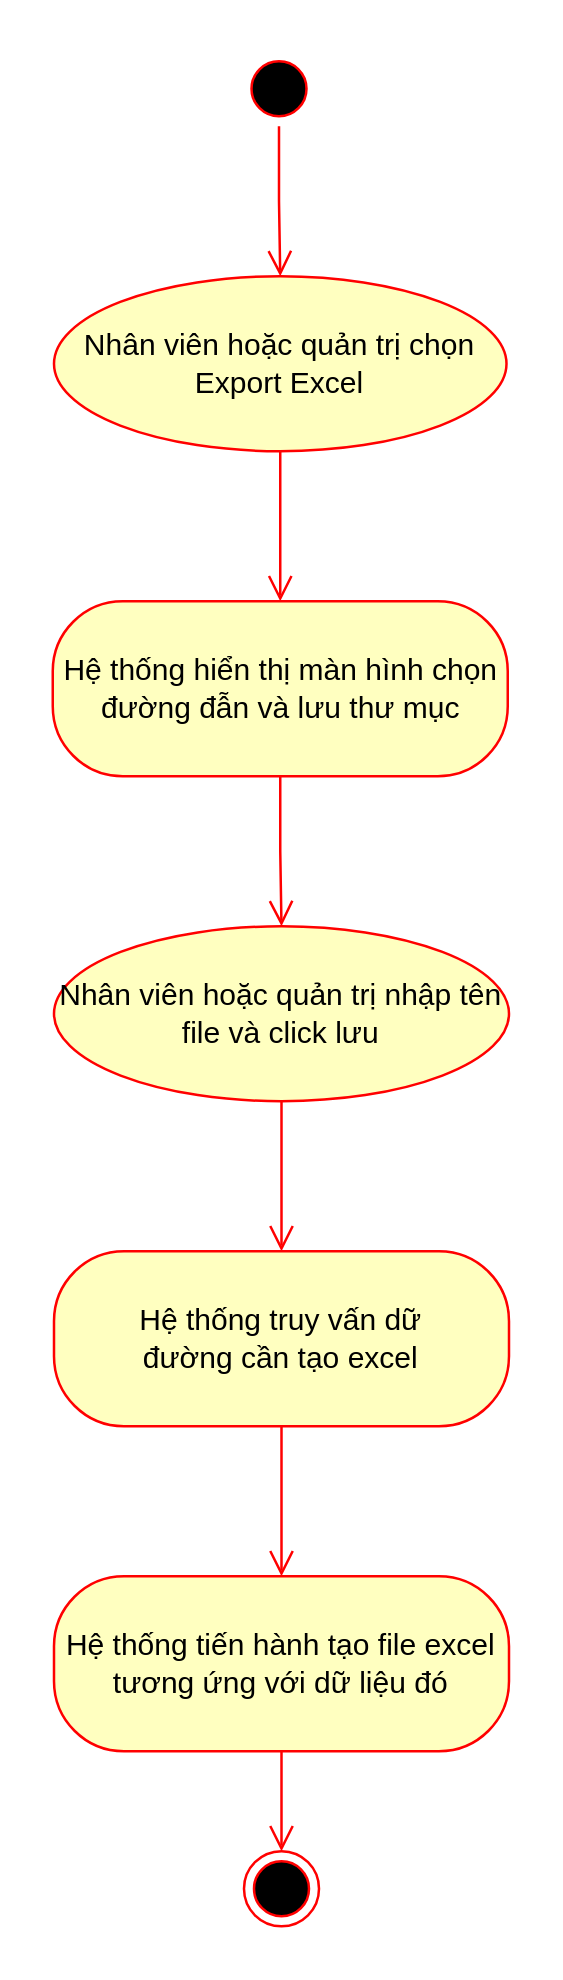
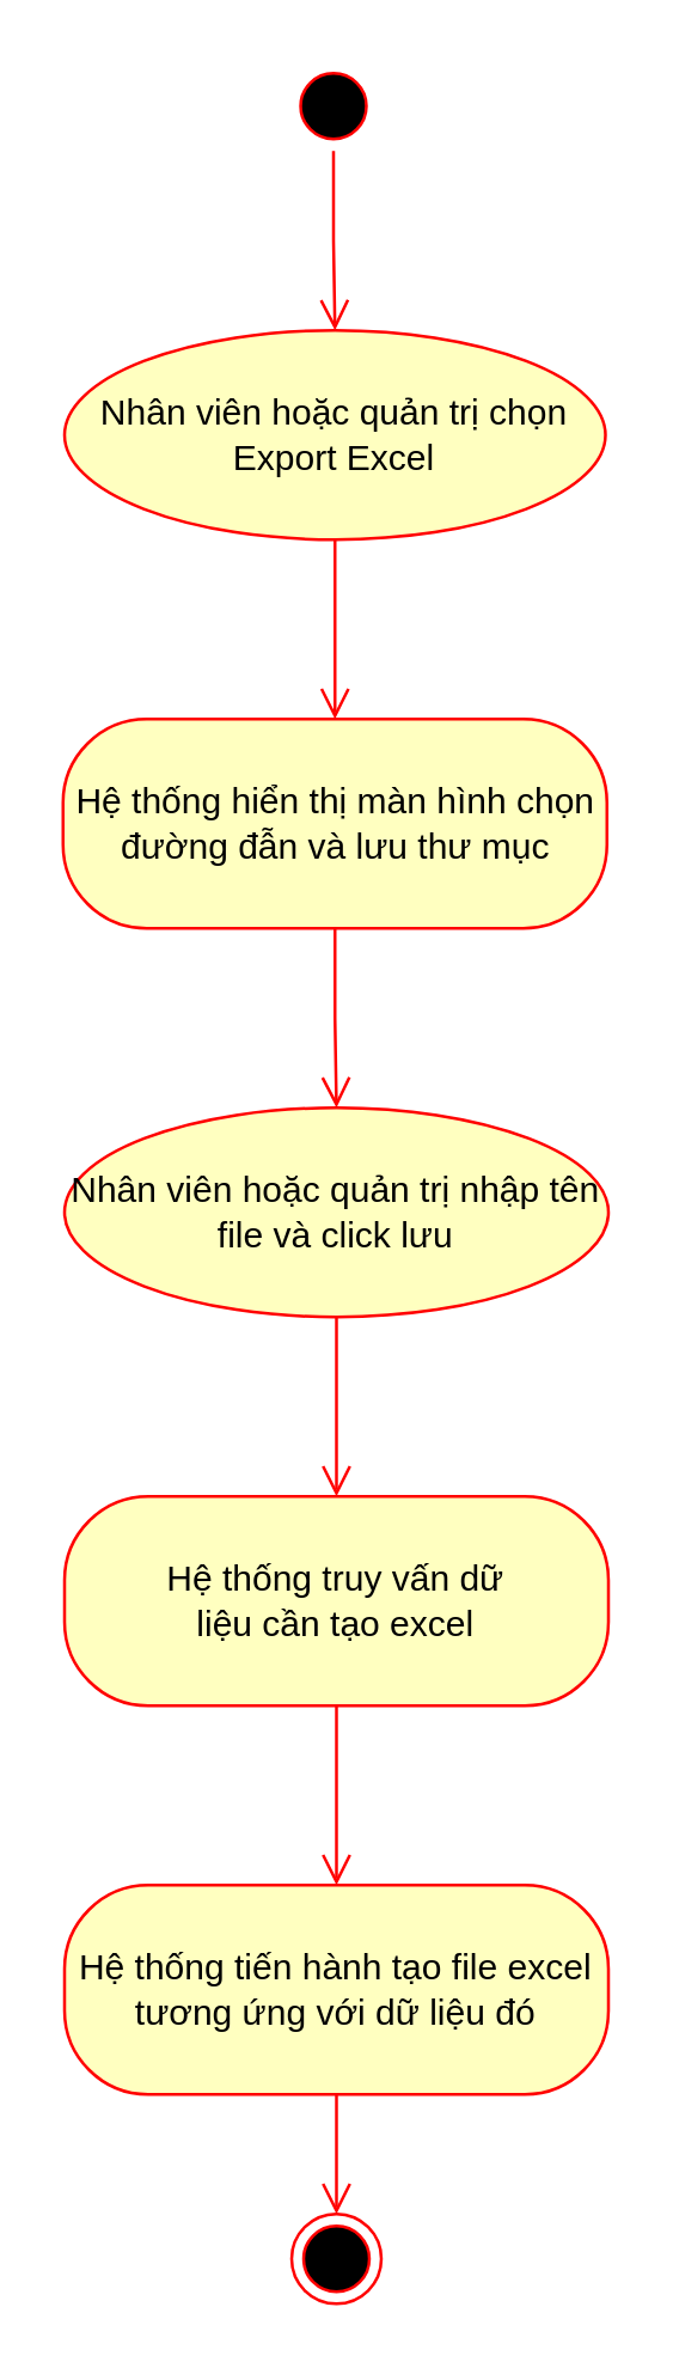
- <mxCell id="8" value="Hệ thống truy vấn dữ &lt;br&gt;đường cần tạo excel" style="rounded=1;whiteSpace=wrap;html=1;arcSize=40;fontColor=#000000;fillColor=#ffffc0;strokeColor=#ff0000;" vertex="1" parent="1"><mxGeometry x="21" y="500" width="182" height="70" as="geometry" /></mxCell>
+ <mxCell id="8" value="Hệ thống truy vấn dữ &lt;br&gt;liệu cần tạo excel" style="rounded=1;whiteSpace=wrap;html=1;arcSize=40;fontColor=#000000;fillColor=#ffffc0;strokeColor=#ff0000;" vertex="1" parent="1"><mxGeometry x="21" y="500" width="182" height="70" as="geometry" /></mxCell>
